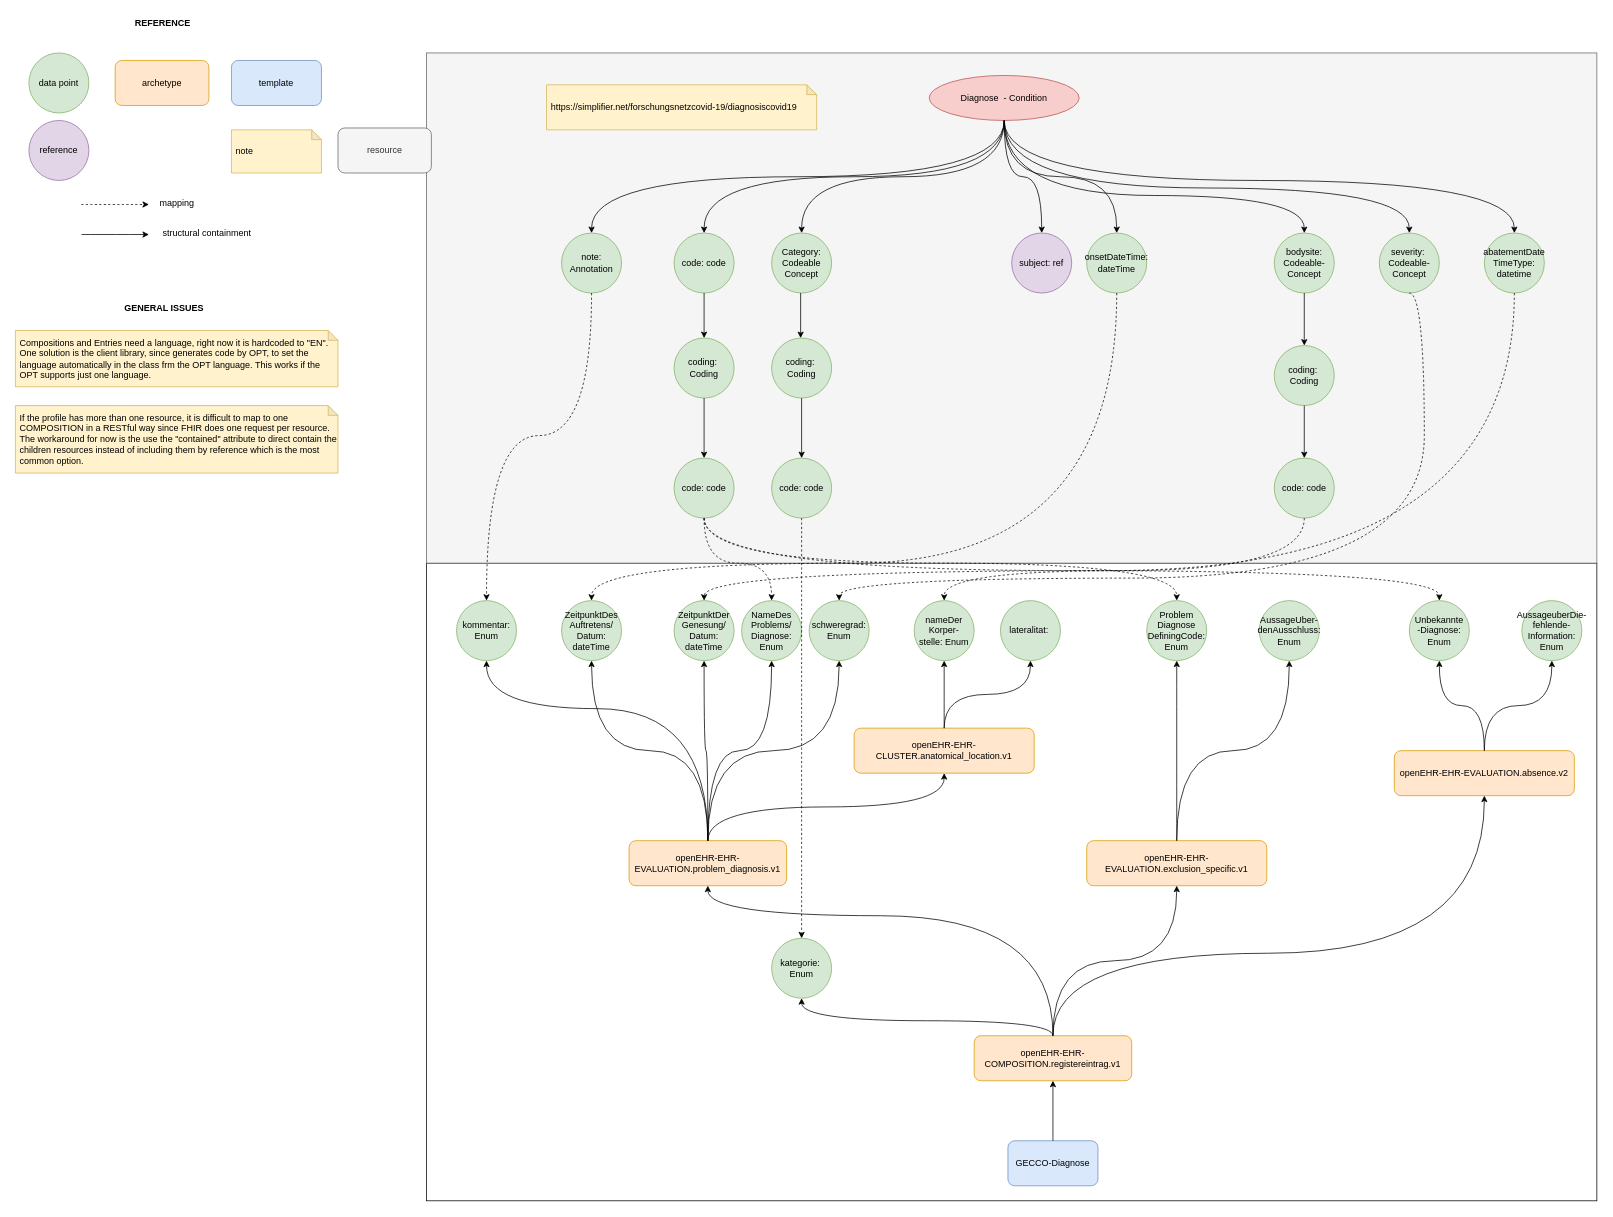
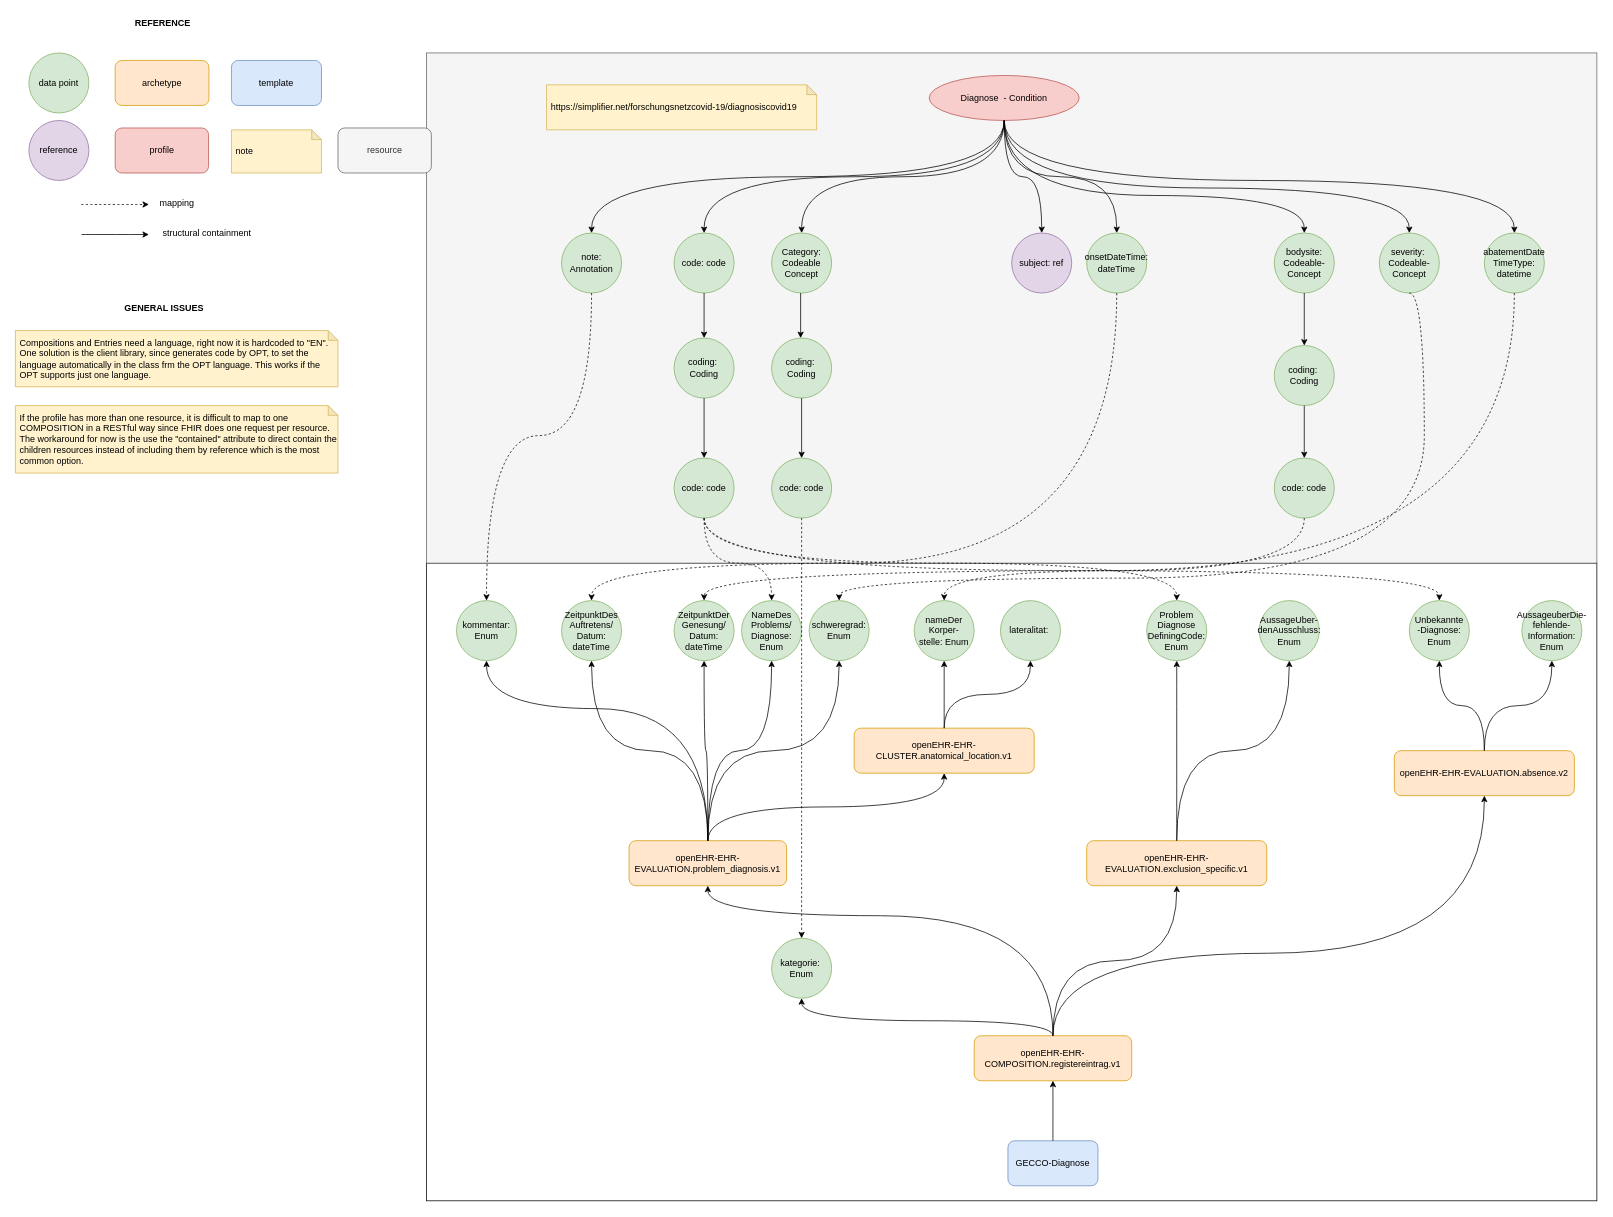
+ <mxCell id="14" value="profile" style="rounded=1;whiteSpace=wrap;html=1;fillColor=#f8cecc;strokeColor=#b85450;" vertex="1" parent="1"><mxGeometry x="153" y="170" width="124.5" height="60" as="geometry" /></mxCell>
